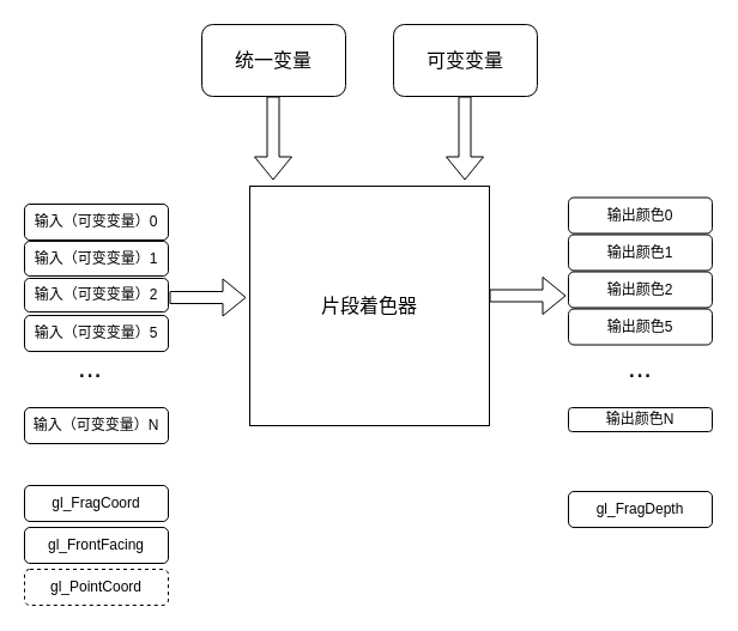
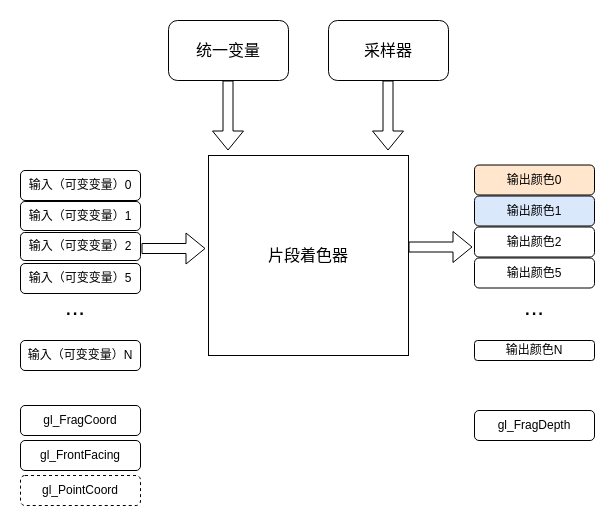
- <mxCell id="3" value="&lt;font style=&quot;font-size: 16px&quot;&gt;可变变量&lt;/font&gt;" style="rounded=1;whiteSpace=wrap;html=1;" parent="1" vertex="1"><mxGeometry x="328" y="20" width="120" height="60" as="geometry" /></mxCell>
+ <mxCell id="3" value="&lt;font style=&quot;font-size: 16px&quot;&gt;采样器&lt;/font&gt;" style="rounded=1;whiteSpace=wrap;html=1;" parent="1" vertex="1"><mxGeometry x="328" y="20" width="120" height="60" as="geometry" /></mxCell>
- <mxCell id="11" value="输出颜色0" style="rounded=1;whiteSpace=wrap;html=1;" parent="1" vertex="1"><mxGeometry x="474" y="164.5" width="120" height="30" as="geometry" /></mxCell>
+ <mxCell id="11" value="输出颜色0" style="rounded=1;whiteSpace=wrap;html=1;fillColor=#ffe6cc;" parent="1" vertex="1"><mxGeometry x="474" y="164.5" width="120" height="30" as="geometry" /></mxCell>
- <mxCell id="12" value="&lt;span&gt;输出&lt;/span&gt;颜色&lt;span&gt;1&lt;/span&gt;" style="rounded=1;whiteSpace=wrap;html=1;" parent="1" vertex="1"><mxGeometry x="474" y="195.5" width="120" height="30" as="geometry" /></mxCell>
+ <mxCell id="12" value="&lt;span&gt;输出&lt;/span&gt;颜色&lt;span&gt;1&lt;/span&gt;" style="rounded=1;whiteSpace=wrap;html=1;fillColor=#dae8fc;" parent="1" vertex="1"><mxGeometry x="474" y="195.5" width="120" height="30" as="geometry" /></mxCell>
